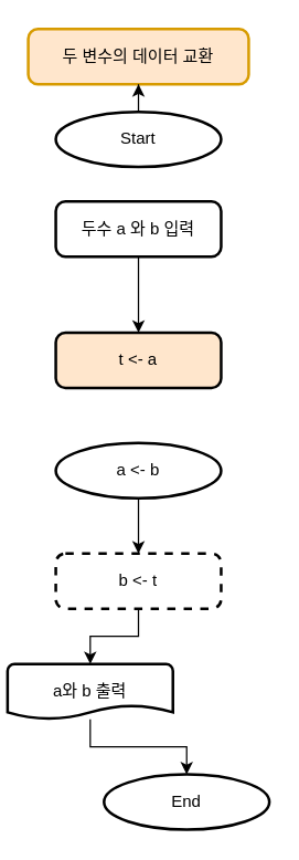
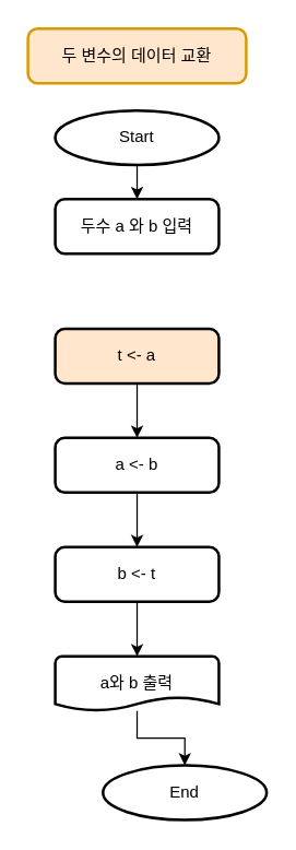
- <mxCell id="3" style="edgeStyle=orthogonalEdgeStyle;rounded=0;orthogonalLoop=1;jettySize=auto;html=1;" edge="1" parent="1" source="4" target="2"><mxGeometry relative="1" as="geometry" /></mxCell>
+ <mxCell id="3" style="edgeStyle=orthogonalEdgeStyle;rounded=0;orthogonalLoop=1;jettySize=auto;html=1;entryX=0.5;entryY=0;entryDx=0;entryDy=0;" edge="1" parent="1" source="4" target="6"><mxGeometry relative="1" as="geometry" /></mxCell>
- <mxCell id="5" style="edgeStyle=orthogonalEdgeStyle;rounded=0;orthogonalLoop=1;jettySize=auto;html=1;entryX=0.5;entryY=0;entryDx=0;entryDy=0;" edge="1" parent="1" source="6" target="8"><mxGeometry relative="1" as="geometry" /></mxCell>
+ <mxCell id="7" style="edgeStyle=orthogonalEdgeStyle;rounded=0;orthogonalLoop=1;jettySize=auto;html=1;entryX=0.5;entryY=0;entryDx=0;entryDy=0;" edge="1" parent="1" source="8" target="10"><mxGeometry relative="1" as="geometry" /></mxCell>
- <mxCell id="10" value="a &amp;lt;- b" style="ellipse;whiteSpace=wrap;html=1;absoluteArcSize=1;arcSize=14;strokeWidth=2;" vertex="1" parent="1"><mxGeometry x="40" y="320" width="120" height="40" as="geometry" /></mxCell>
+ <mxCell id="10" value="a &amp;lt;- b" style="rounded=1;whiteSpace=wrap;html=1;absoluteArcSize=1;arcSize=14;strokeWidth=2;" vertex="1" parent="1"><mxGeometry x="40" y="320" width="120" height="40" as="geometry" /></mxCell>
- <mxCell id="12" value="b &amp;lt;- t" style="rounded=1;whiteSpace=wrap;html=1;absoluteArcSize=1;arcSize=14;strokeWidth=2;dashed=1;" vertex="1" parent="1"><mxGeometry x="40" y="400" width="120" height="40" as="geometry" /></mxCell>
+ <mxCell id="12" value="b &amp;lt;- t" style="rounded=1;whiteSpace=wrap;html=1;absoluteArcSize=1;arcSize=14;strokeWidth=2;" vertex="1" parent="1"><mxGeometry x="40" y="400" width="120" height="40" as="geometry" /></mxCell>
- <mxCell id="14" value="a와 b 출력" style="strokeWidth=2;html=1;shape=mxgraph.flowchart.document2;whiteSpace=wrap;size=0.25;" vertex="1" parent="1"><mxGeometry x="5" y="480" width="120" height="40" as="geometry" /></mxCell>
+ <mxCell id="14" value="a와 b 출력" style="strokeWidth=2;html=1;shape=mxgraph.flowchart.document2;whiteSpace=wrap;size=0.25;" vertex="1" parent="1"><mxGeometry x="40" y="480" width="120" height="40" as="geometry" /></mxCell>
